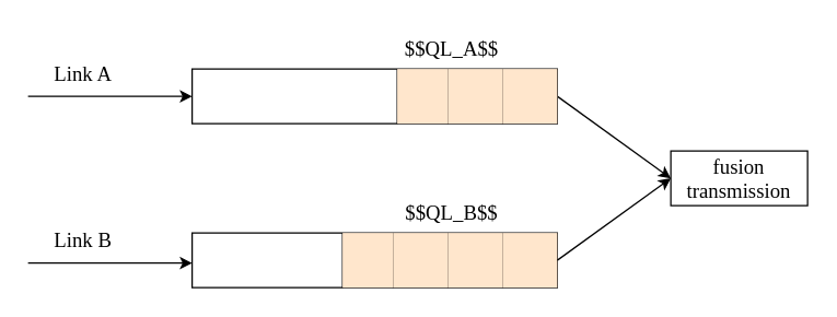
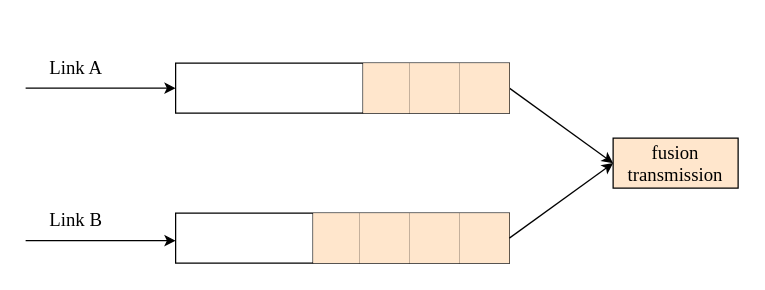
- <mxCell id="16" value="$$QL_A$$" style="text;html=1;align=center;verticalAlign=middle;whiteSpace=wrap;rounded=0;fontFamily=Times New Roman;fontSize=15;" vertex="1" parent="1"><mxGeometry x="300" y="20" width="60" height="30" as="geometry" /></mxCell>
- <mxCell id="22" value="fusion transmission" style="whiteSpace=wrap;html=1;fontSize=15;fontFamily=Times New Roman;startSize=0;" vertex="1" parent="1"><mxGeometry x="490" y="110" width="100" height="40" as="geometry" /></mxCell>
+ <mxCell id="22" value="fusion transmission" style="whiteSpace=wrap;html=1;fontSize=15;fontFamily=Times New Roman;startSize=0;fillColor=#ffe6cc;" vertex="1" parent="1"><mxGeometry x="490" y="110" width="100" height="40" as="geometry" /></mxCell>
- <mxCell id="17" value="$$QL_B$$" style="text;html=1;align=center;verticalAlign=middle;whiteSpace=wrap;rounded=0;fontFamily=Times New Roman;fontSize=15;" vertex="1" parent="1"><mxGeometry x="300" y="140" width="60" height="30" as="geometry" /></mxCell>
